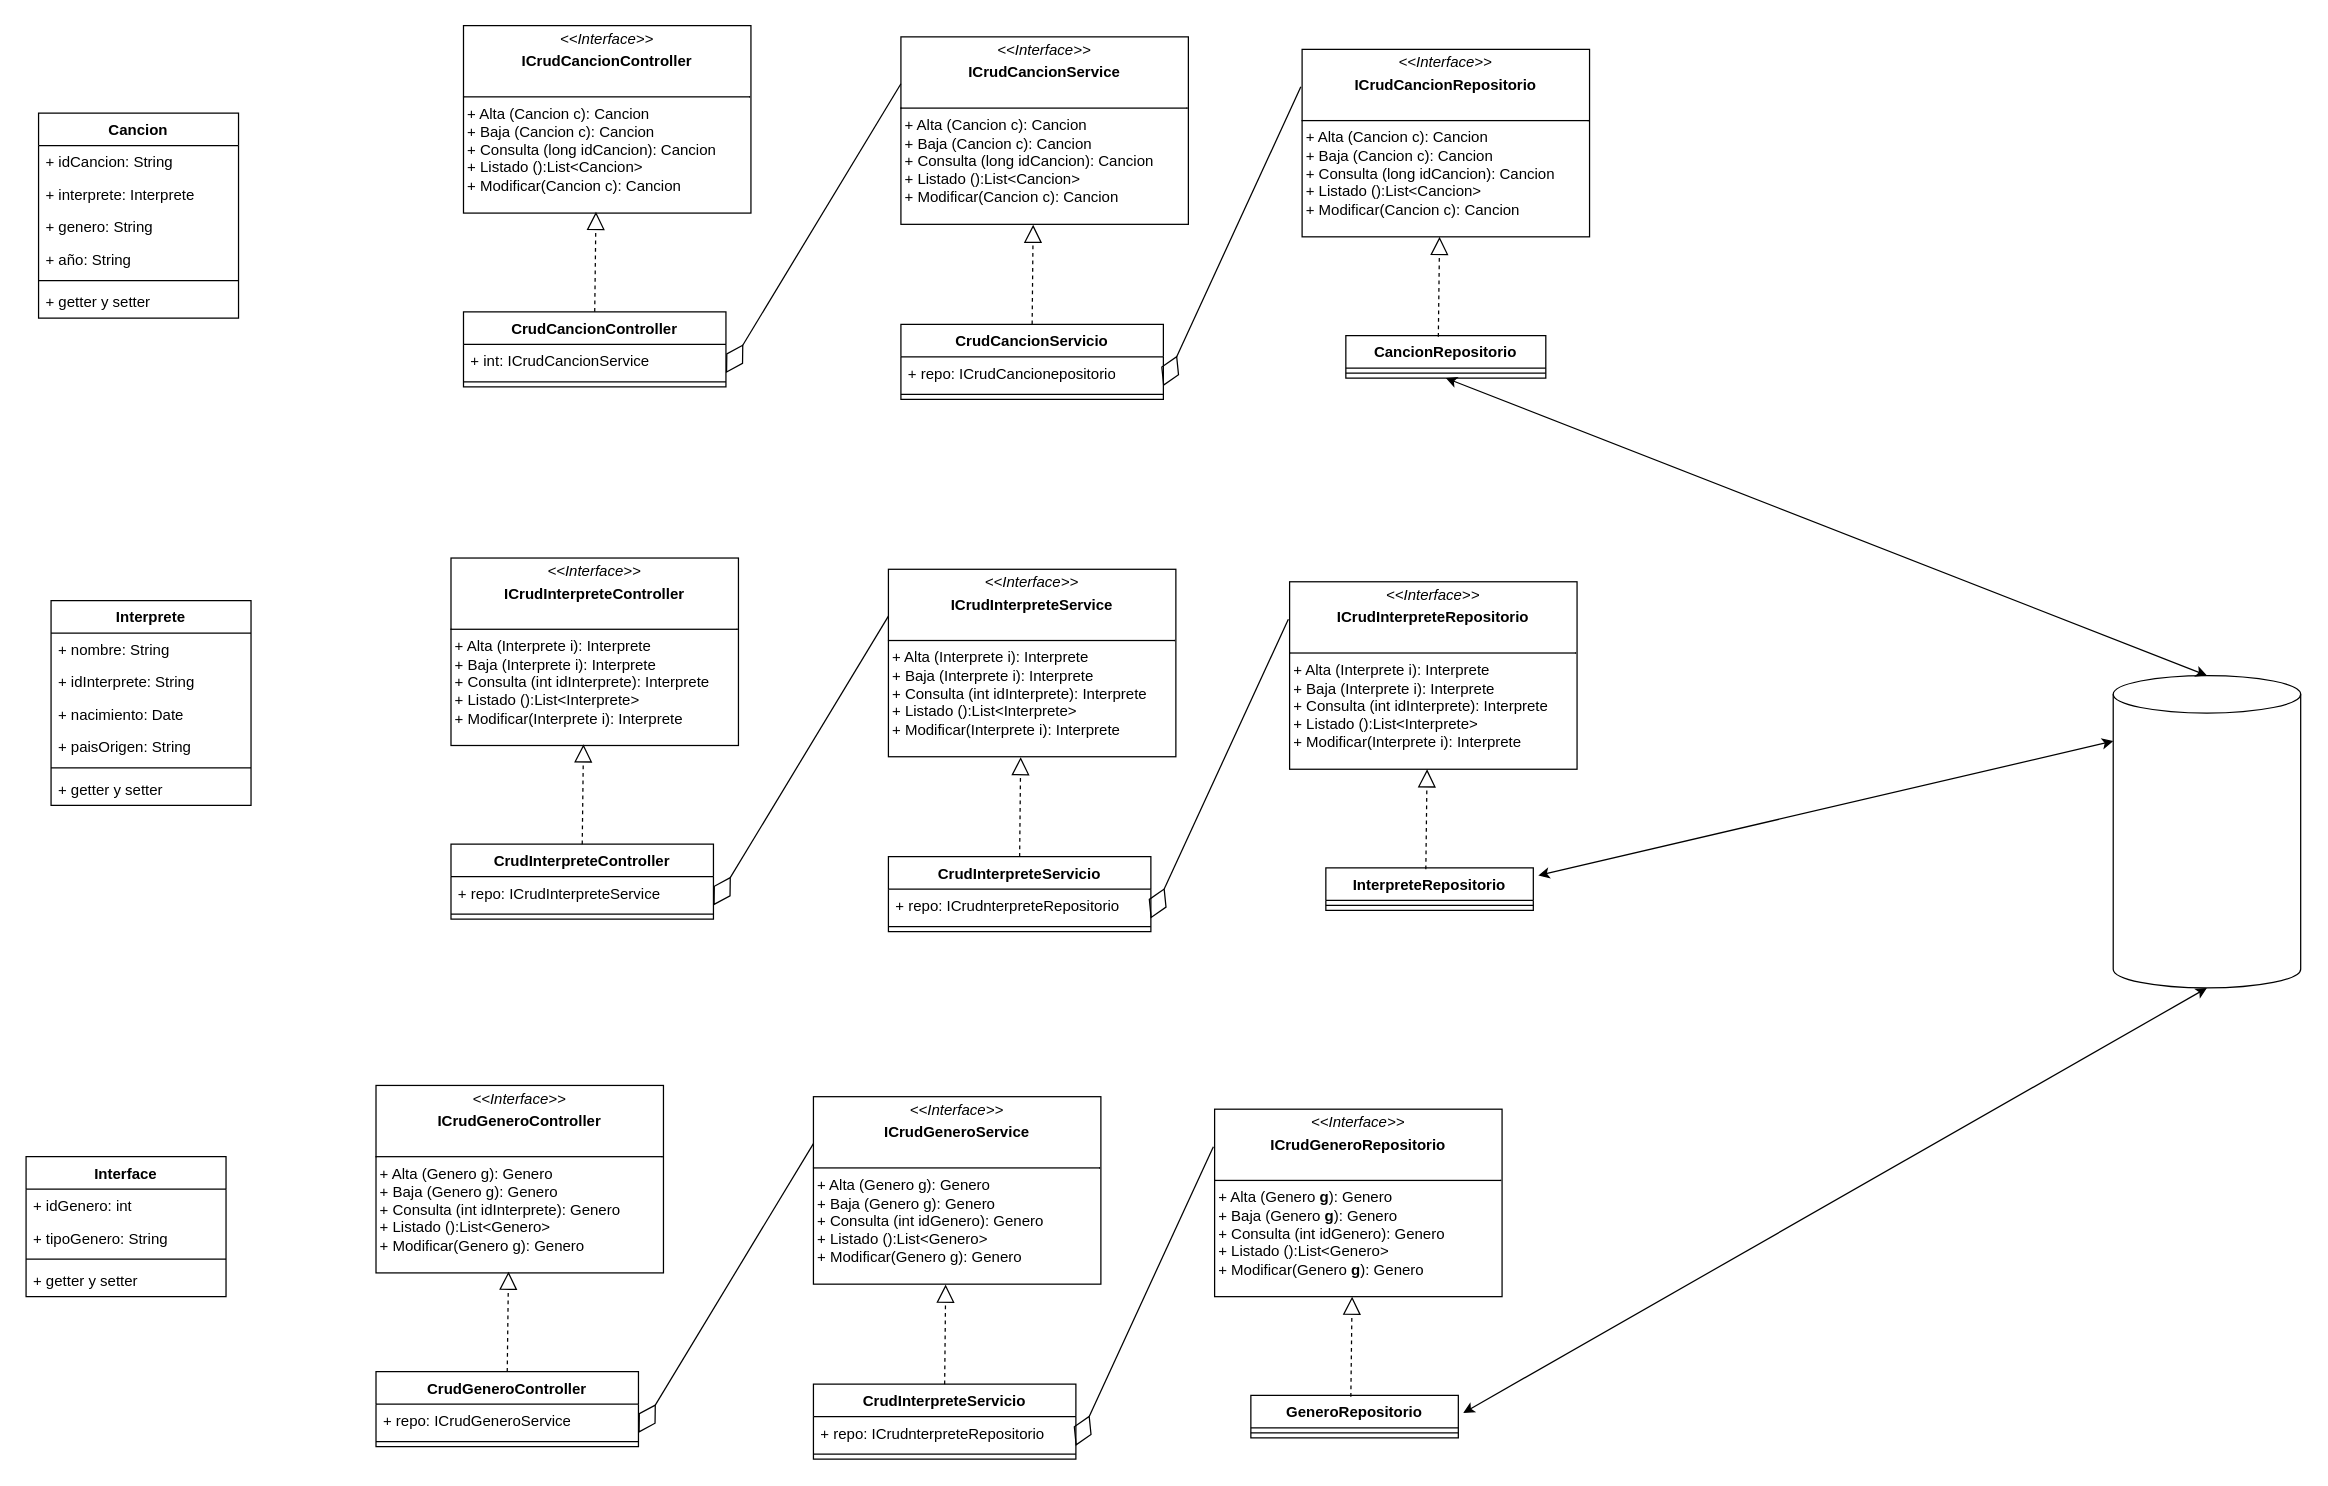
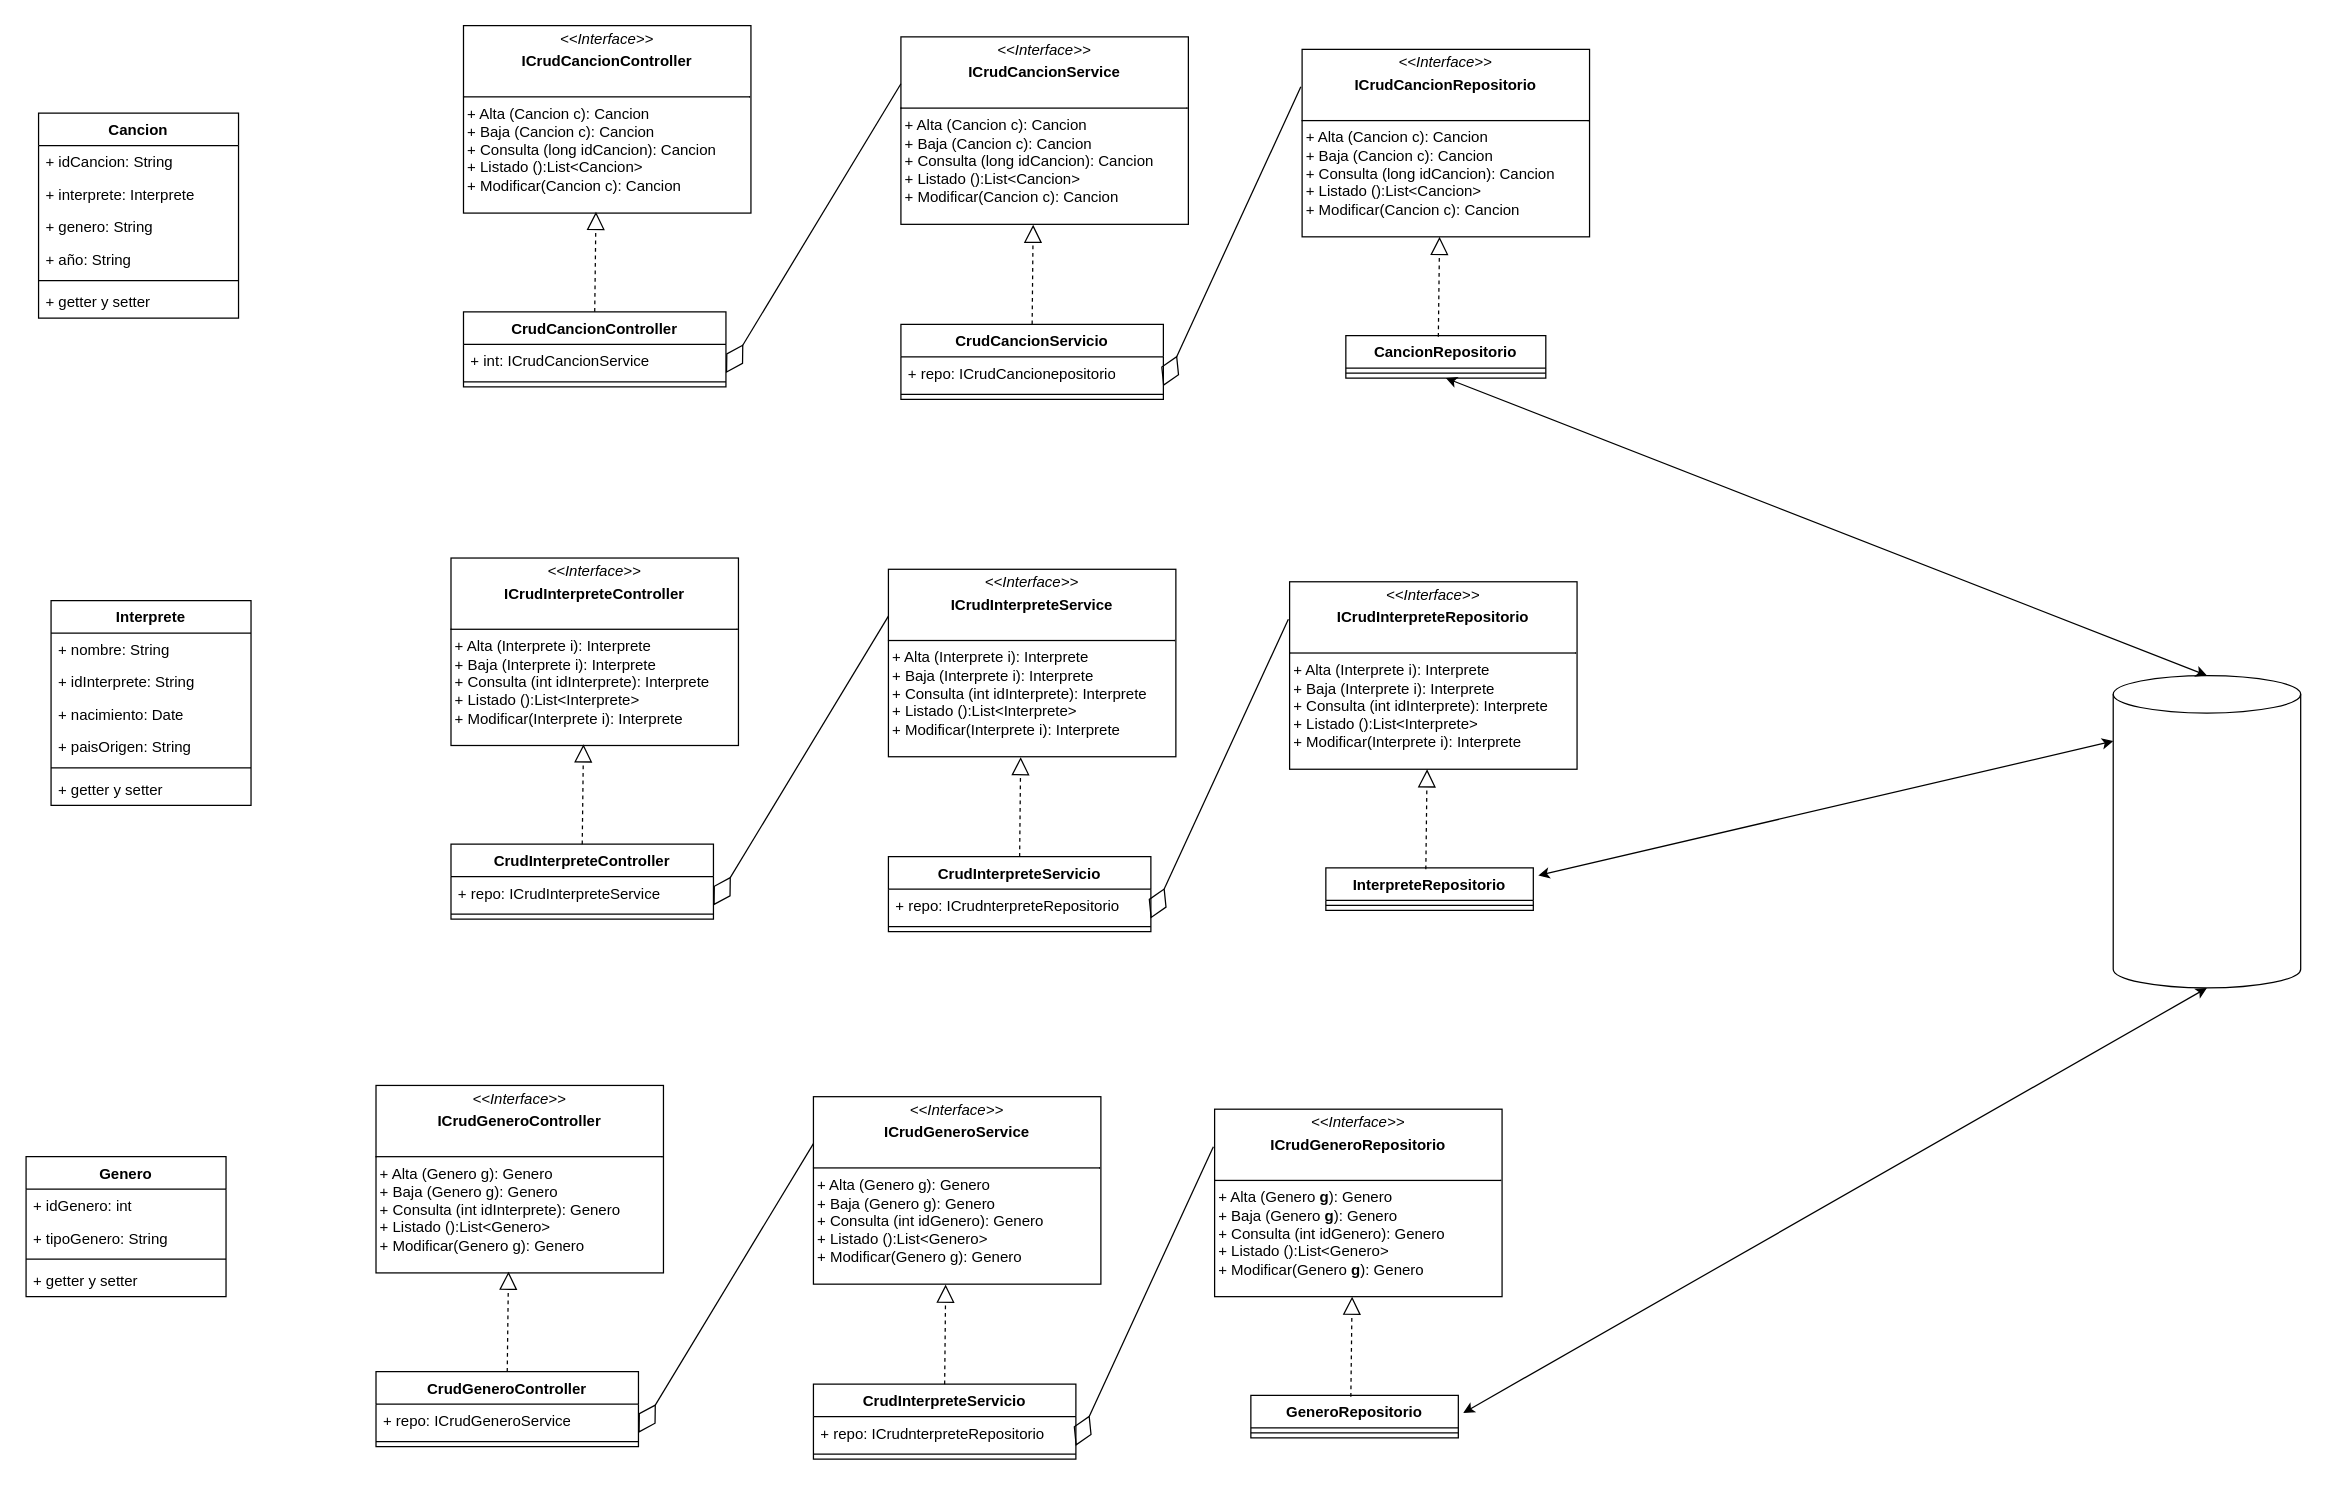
- <mxCell id="41" value="&lt;div&gt;Interface&lt;/div&gt;&lt;div&gt;&lt;br&gt;&lt;/div&gt;" style="swimlane;fontStyle=1;align=center;verticalAlign=top;childLayout=stackLayout;horizontal=1;startSize=26;horizontalStack=0;resizeParent=1;resizeParentMax=0;resizeLast=0;collapsible=1;marginBottom=0;whiteSpace=wrap;html=1;" vertex="1" parent="1"><mxGeometry x="20" y="925" width="160" height="112" as="geometry" /></mxCell>
+ <mxCell id="41" value="&lt;div&gt;Genero&lt;/div&gt;&lt;div&gt;&lt;br&gt;&lt;/div&gt;" style="swimlane;fontStyle=1;align=center;verticalAlign=top;childLayout=stackLayout;horizontal=1;startSize=26;horizontalStack=0;resizeParent=1;resizeParentMax=0;resizeLast=0;collapsible=1;marginBottom=0;whiteSpace=wrap;html=1;" vertex="1" parent="1"><mxGeometry x="20" y="925" width="160" height="112" as="geometry" /></mxCell>
